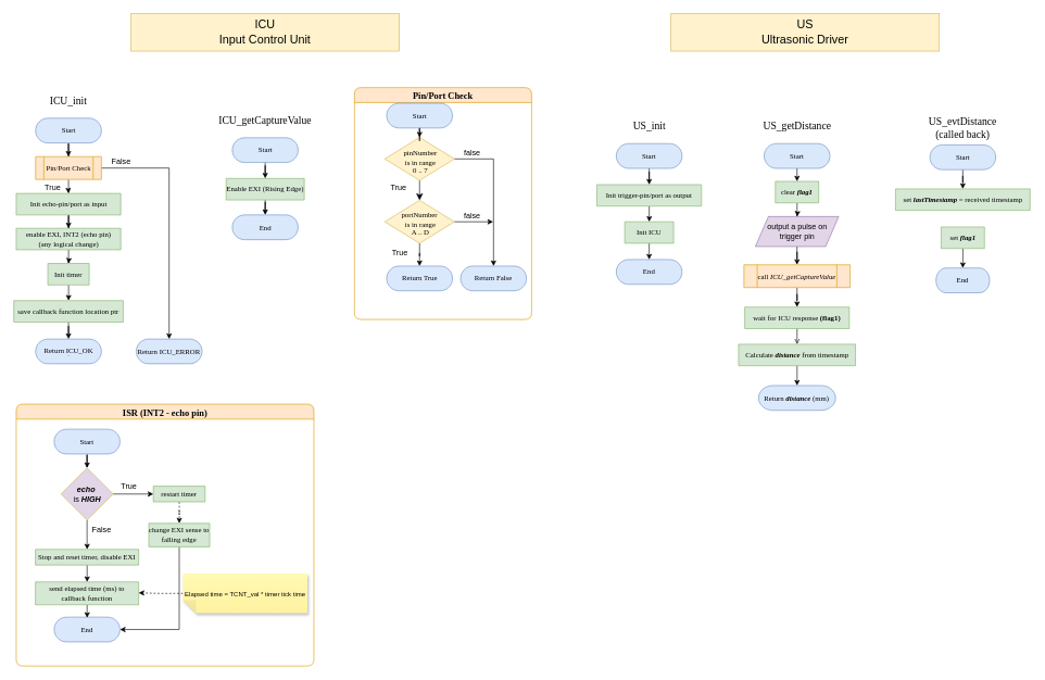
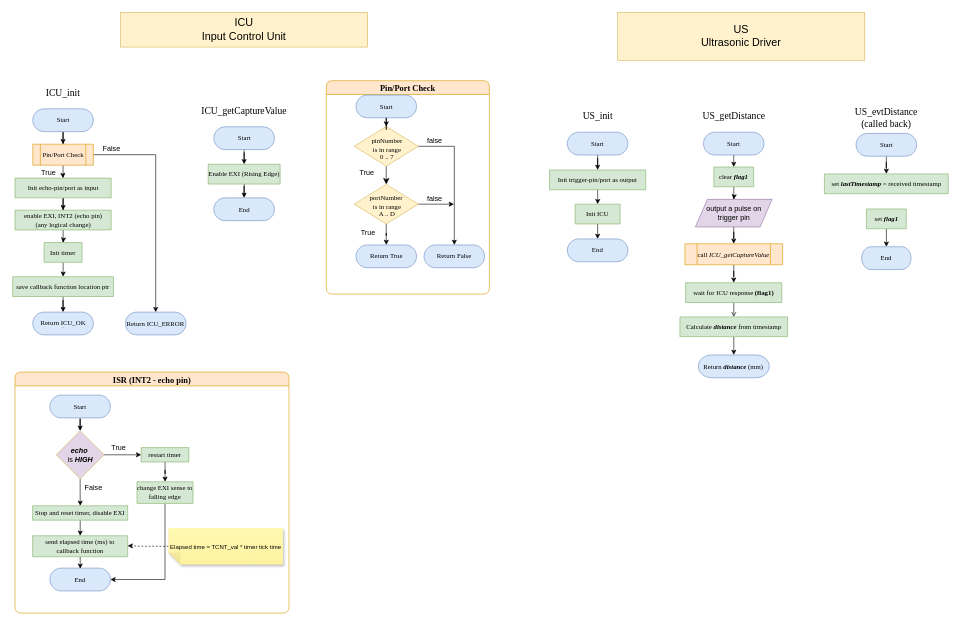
- <mxCell id="72" value="US&lt;br&gt;Ultrasonic Driver" style="text;html=1;strokeColor=#d6b656;fillColor=#fff2cc;align=center;verticalAlign=middle;whiteSpace=wrap;rounded=0;fontSize=18;" parent="1" vertex="1"><mxGeometry x="1029" y="20" width="412" height="58" as="geometry" /></mxCell>
+ <mxCell id="72" value="US&lt;br&gt;Ultrasonic Driver" style="text;html=1;strokeColor=#d6b656;fillColor=#fff2cc;align=center;verticalAlign=middle;whiteSpace=wrap;rounded=0;fontSize=18;" parent="1" vertex="1"><mxGeometry x="1029" y="20" width="412" height="80" as="geometry" /></mxCell>
- <mxCell id="92" value="" style="edgeStyle=orthogonalEdgeStyle;rounded=0;orthogonalLoop=1;jettySize=auto;html=1;dashed=1;" edge="1" parent="80" source="93" target="97"><mxGeometry relative="1" as="geometry" /></mxCell>
+ <mxCell id="92" value="" style="edgeStyle=orthogonalEdgeStyle;rounded=0;orthogonalLoop=1;jettySize=auto;html=1;" edge="1" parent="80" source="93" target="97"><mxGeometry relative="1" as="geometry" /></mxCell>
